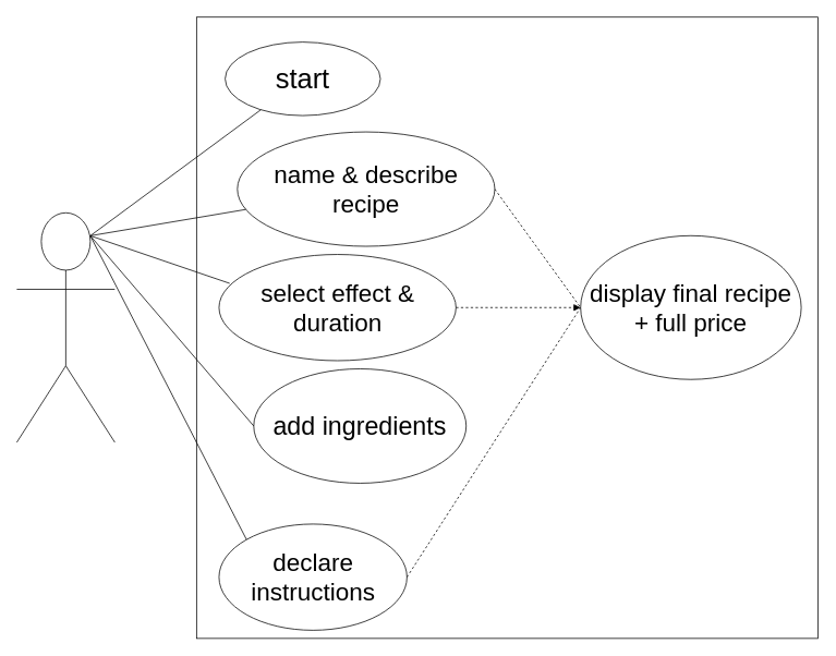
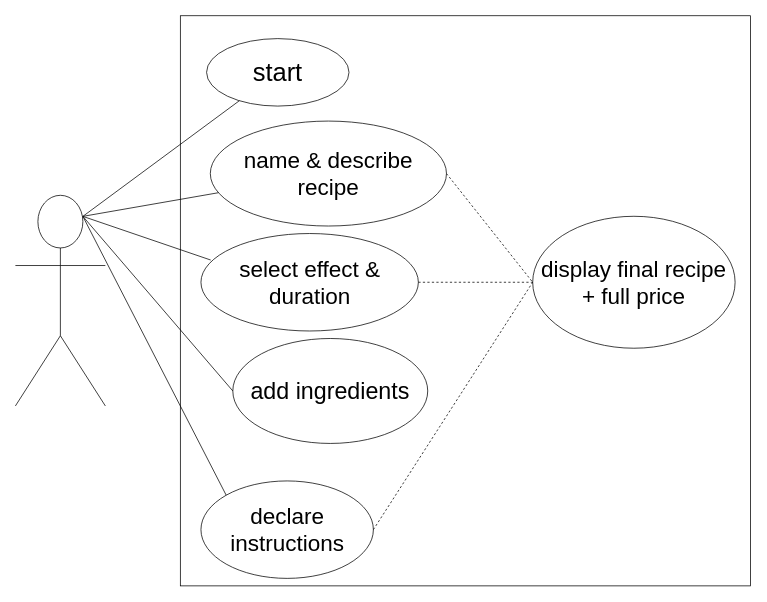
- <mxCell id="5" value="&lt;font style=&quot;font-size: 30px&quot;&gt;name &amp;amp; describe recipe&lt;/font&gt;" style="ellipse;whiteSpace=wrap;html=1;glass=0;" vertex="1" parent="1"><mxGeometry x="290" y="161" width="315" height="140" as="geometry" /></mxCell>
+ <mxCell id="5" value="&lt;font style=&quot;font-size: 30px&quot;&gt;name &amp;amp; describe recipe&lt;/font&gt;" style="ellipse;whiteSpace=wrap;html=1;glass=0;" vertex="1" parent="1"><mxGeometry x="280" y="161" width="315" height="140" as="geometry" /></mxCell>
- <mxCell id="16" value="" style="endArrow=block;dashed=1;html=1;entryX=0;entryY=0.5;entryDx=0;entryDy=0;exitX=1;exitY=0.5;exitDx=0;exitDy=0;" edge="1" parent="1" source="6" target="14"><mxGeometry width="50" height="50" relative="1" as="geometry"><mxPoint x="400" y="411" as="sourcePoint" /><mxPoint x="450" y="361" as="targetPoint" /></mxGeometry></mxCell>
+ <mxCell id="16" value="" style="endArrow=none;dashed=1;html=1;entryX=0;entryY=0.5;entryDx=0;entryDy=0;exitX=1;exitY=0.5;exitDx=0;exitDy=0;" edge="1" parent="1" source="6" target="14"><mxGeometry width="50" height="50" relative="1" as="geometry"><mxPoint x="400" y="411" as="sourcePoint" /><mxPoint x="450" y="361" as="targetPoint" /></mxGeometry></mxCell>
